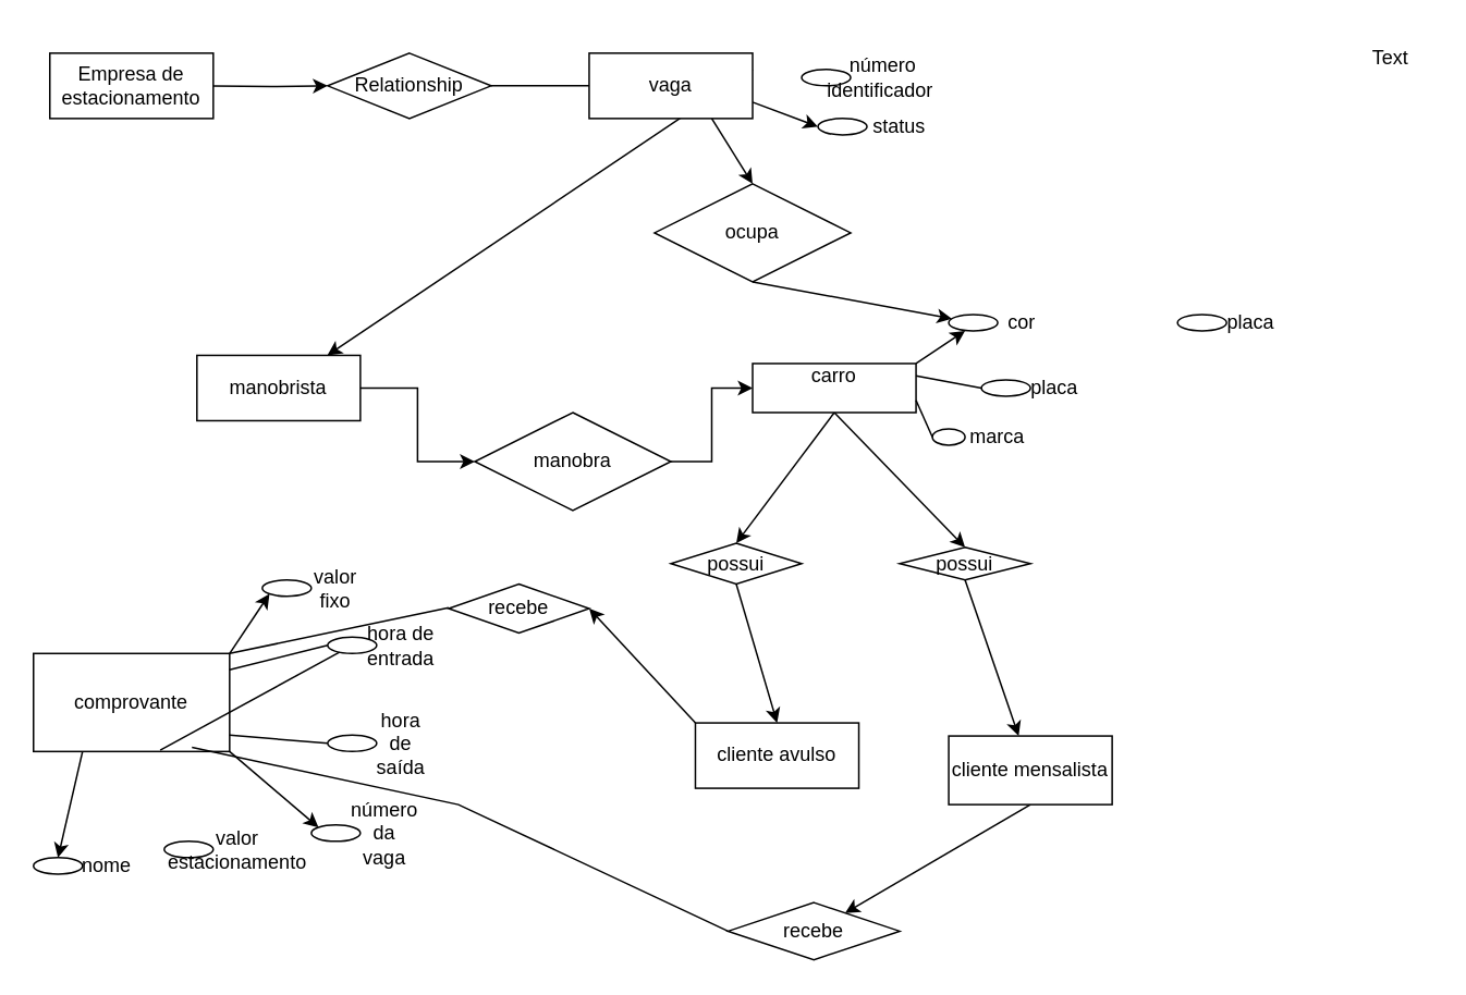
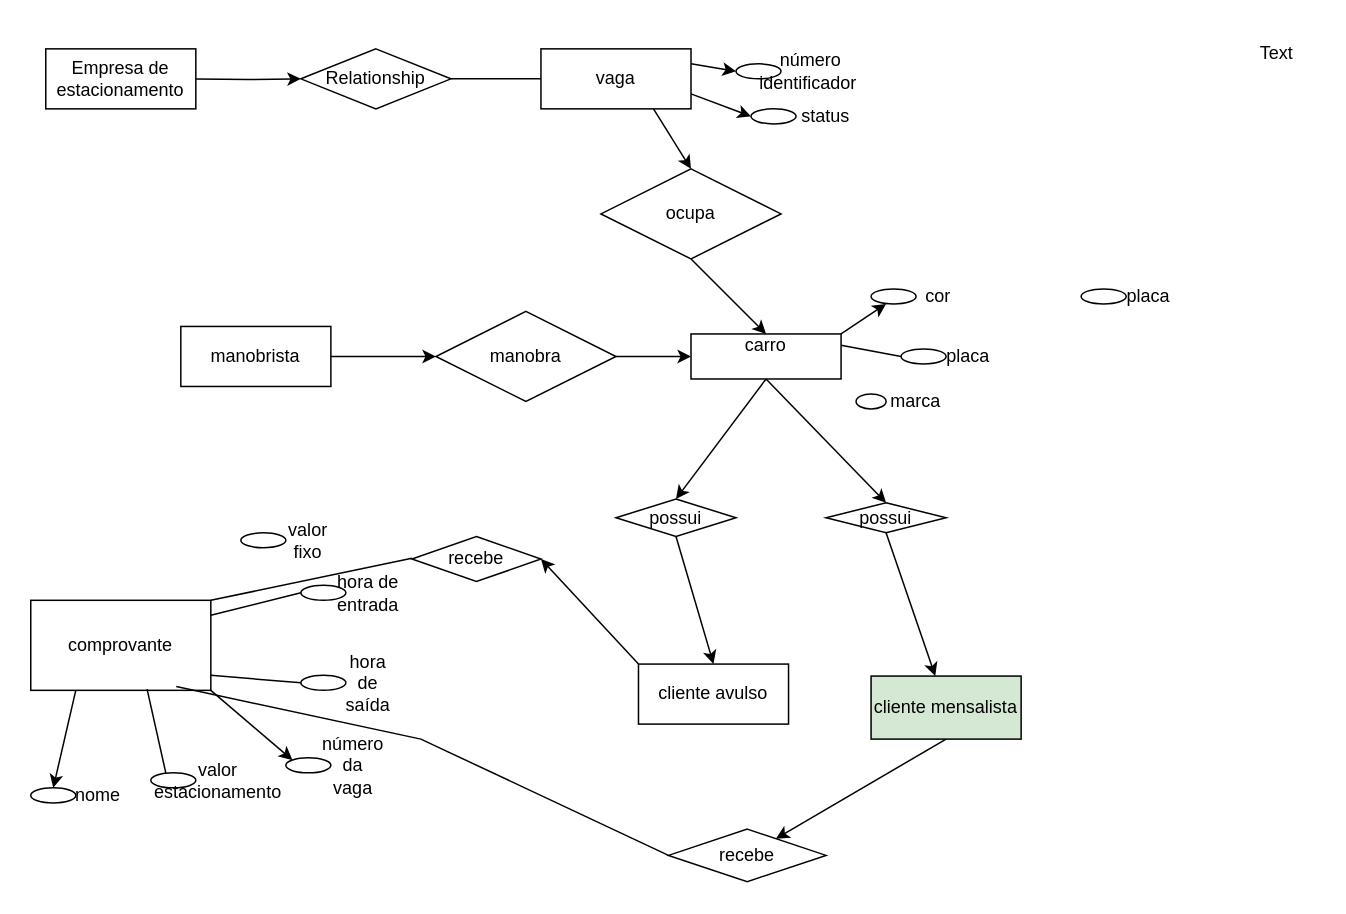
- <mxCell id="5" style="rounded=0;orthogonalLoop=1;jettySize=auto;html=1;exitX=1;exitY=0.25;exitDx=0;exitDy=0;" edge="1" parent="1" source="8" target="11"><mxGeometry relative="1" as="geometry" /></mxCell>
+ <mxCell id="5" style="rounded=0;orthogonalLoop=1;jettySize=auto;html=1;exitX=1;exitY=0.25;exitDx=0;exitDy=0;entryX=0;entryY=0.5;entryDx=0;entryDy=0;" edge="1" parent="1" source="8" target="36"><mxGeometry relative="1" as="geometry" /></mxCell>
- <mxCell id="42" style="rounded=0;orthogonalLoop=1;jettySize=auto;html=1;exitX=0.5;exitY=1;exitDx=0;exitDy=0;" edge="1" parent="1" source="43" target="15"><mxGeometry relative="1" as="geometry" /></mxCell>
+ <mxCell id="42" style="rounded=0;orthogonalLoop=1;jettySize=auto;html=1;exitX=0.5;exitY=1;exitDx=0;exitDy=0;entryX=0.5;entryY=0;entryDx=0;entryDy=0;" edge="1" parent="1" source="43" target="14"><mxGeometry relative="1" as="geometry" /></mxCell>
- <mxCell id="19" value="" style="endArrow=none;html=1;rounded=0;entryX=0;entryY=0.5;entryDx=0;entryDy=0;exitX=1;exitY=0.75;exitDx=0;exitDy=0;" edge="1" parent="1" source="14" target="17"><mxGeometry relative="1" as="geometry"><mxPoint x="500" y="262" as="sourcePoint" /><mxPoint x="660" y="262" as="targetPoint" /><Array as="points" /></mxGeometry></mxCell>
- <mxCell id="39" value="manobra" style="shape=rhombus;perimeter=rhombusPerimeter;whiteSpace=wrap;html=1;align=center;" vertex="1" parent="1"><mxGeometry x="290" y="252" width="120" height="60" as="geometry" /></mxCell>
+ <mxCell id="39" value="manobra" style="shape=rhombus;perimeter=rhombusPerimeter;whiteSpace=wrap;html=1;align=center;" vertex="1" parent="1"><mxGeometry x="290" y="207" width="120" height="60" as="geometry" /></mxCell>
- <mxCell id="22" style="rounded=0;orthogonalLoop=1;jettySize=auto;html=1;exitX=1;exitY=0;exitDx=0;exitDy=0;entryX=0;entryY=1;entryDx=0;entryDy=0;" edge="1" parent="1" source="24" target="32"><mxGeometry relative="1" as="geometry" /></mxCell>
- <mxCell id="30" value="" style="endArrow=none;html=1;rounded=0;exitX=0.646;exitY=0.987;exitDx=0;exitDy=0;exitPerimeter=0;" edge="1" parent="1" source="24" target="27"><mxGeometry relative="1" as="geometry"><mxPoint x="90" y="464.5" as="sourcePoint" /><mxPoint x="250" y="464.5" as="targetPoint" /></mxGeometry></mxCell>
+ <mxCell id="30" value="" style="endArrow=none;html=1;rounded=0;exitX=0.646;exitY=0.987;exitDx=0;exitDy=0;exitPerimeter=0;entryX=0.333;entryY=0;entryDx=0;entryDy=0;entryPerimeter=0;" edge="1" parent="1" source="24" target="29"><mxGeometry relative="1" as="geometry"><mxPoint x="90" y="464.5" as="sourcePoint" /><mxPoint x="250" y="464.5" as="targetPoint" /></mxGeometry></mxCell>
- <mxCell id="47" value="cliente mensalista" style="whiteSpace=wrap;html=1;align=center;" vertex="1" parent="1"><mxGeometry x="580" y="450" width="100" height="42" as="geometry" /></mxCell>
+ <mxCell id="47" value="cliente mensalista" style="whiteSpace=wrap;html=1;align=center;fillColor=#d5e8d4;" vertex="1" parent="1"><mxGeometry x="580" y="450" width="100" height="42" as="geometry" /></mxCell>
